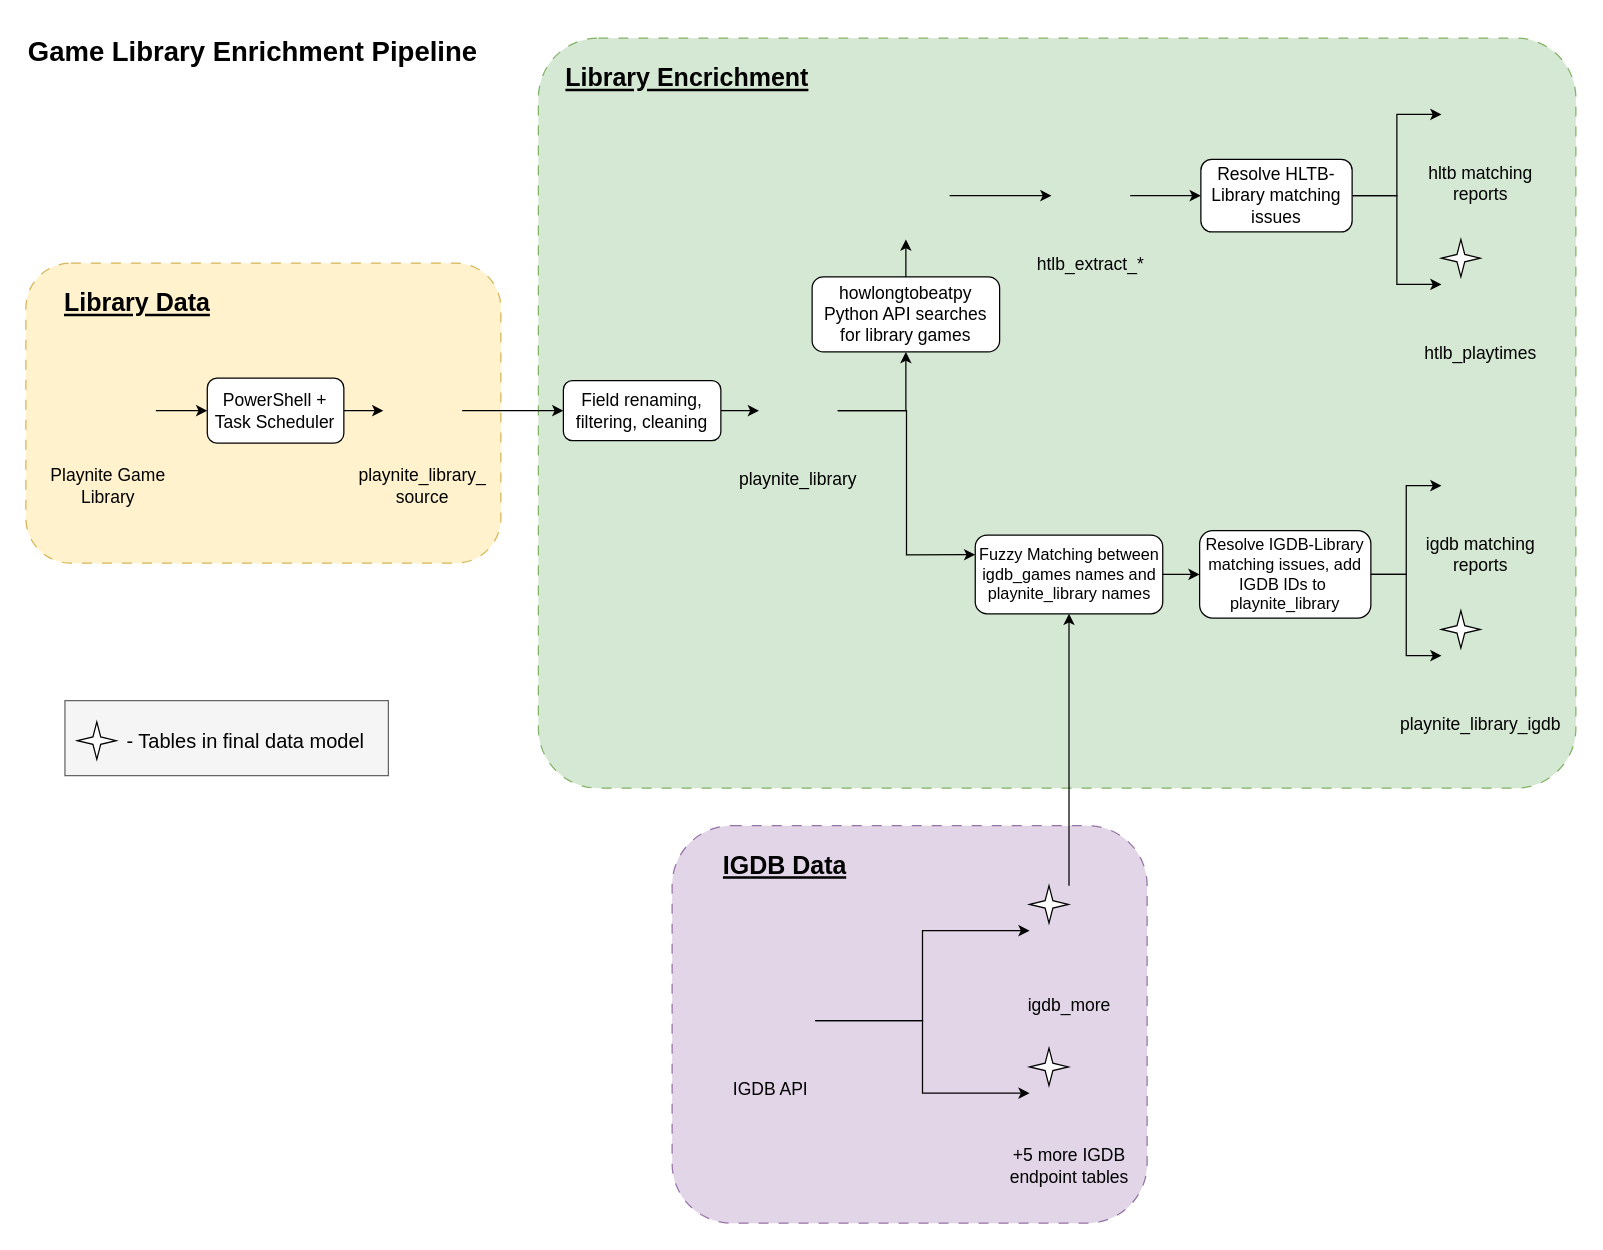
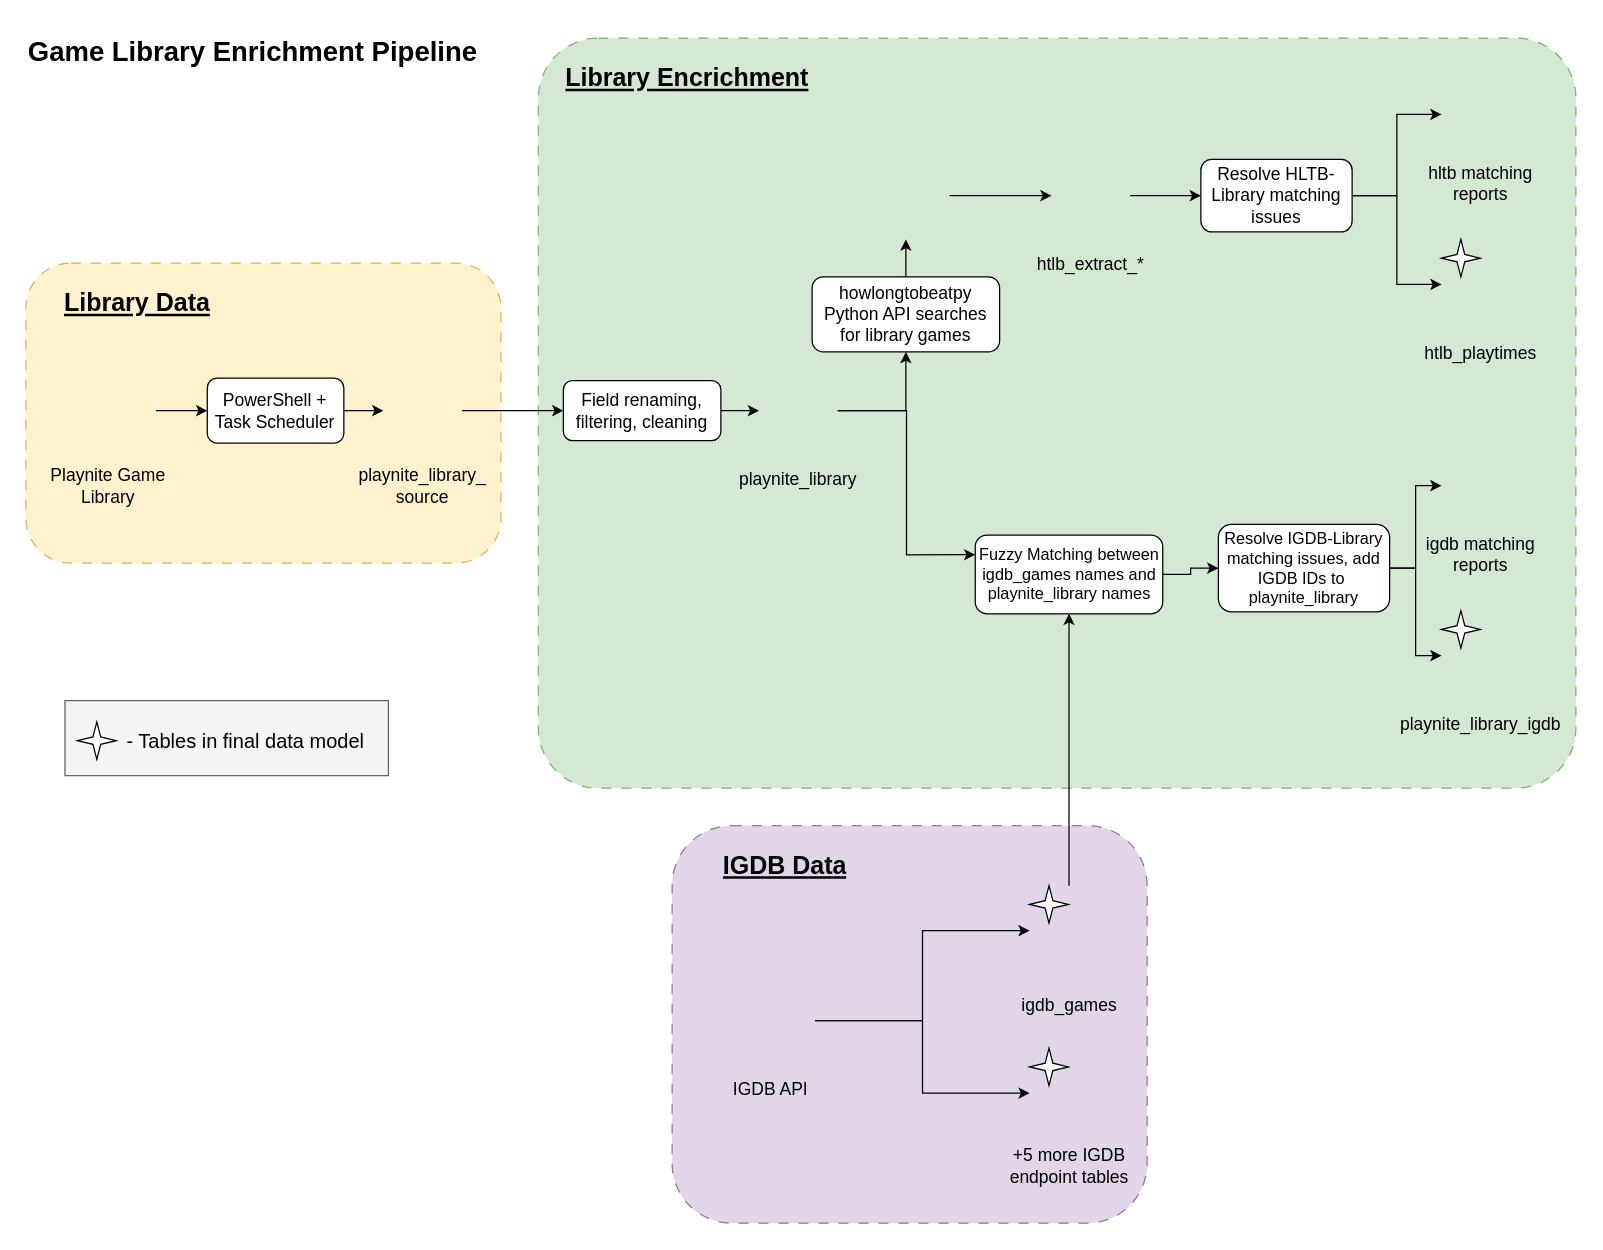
- <mxCell id="55" value="&lt;font style=&quot;font-size: 13px;&quot;&gt;Resolve IGDB-Library matching issues, add IGDB IDs to&amp;nbsp;&lt;/font&gt;&lt;div&gt;&lt;font style=&quot;font-size: 13px;&quot;&gt;playnite_library&lt;/font&gt;&lt;/div&gt;" style="rounded=1;whiteSpace=wrap;html=1;" parent="1" vertex="1"><mxGeometry x="959" y="424" width="137" height="70" as="geometry" /></mxCell>
+ <mxCell id="55" value="&lt;font style=&quot;font-size: 13px;&quot;&gt;Resolve IGDB-Library matching issues, add IGDB IDs to&amp;nbsp;&lt;/font&gt;&lt;div&gt;&lt;font style=&quot;font-size: 13px;&quot;&gt;playnite_library&lt;/font&gt;&lt;/div&gt;" style="rounded=1;whiteSpace=wrap;html=1;" parent="1" vertex="1"><mxGeometry x="974" y="419" width="137" height="70" as="geometry" /></mxCell>
- <mxCell id="44" value="&lt;font style=&quot;font-size: 14px;&quot;&gt;igdb_more&lt;/font&gt;" style="text;html=1;align=center;verticalAlign=middle;whiteSpace=wrap;rounded=0;" parent="1" vertex="1"><mxGeometry x="809.5" y="782" width="90" height="44" as="geometry" /></mxCell>
+ <mxCell id="44" value="&lt;font style=&quot;font-size: 14px;&quot;&gt;igdb_games&lt;/font&gt;" style="text;html=1;align=center;verticalAlign=middle;whiteSpace=wrap;rounded=0;" parent="1" vertex="1"><mxGeometry x="809.5" y="782" width="90" height="44" as="geometry" /></mxCell>
